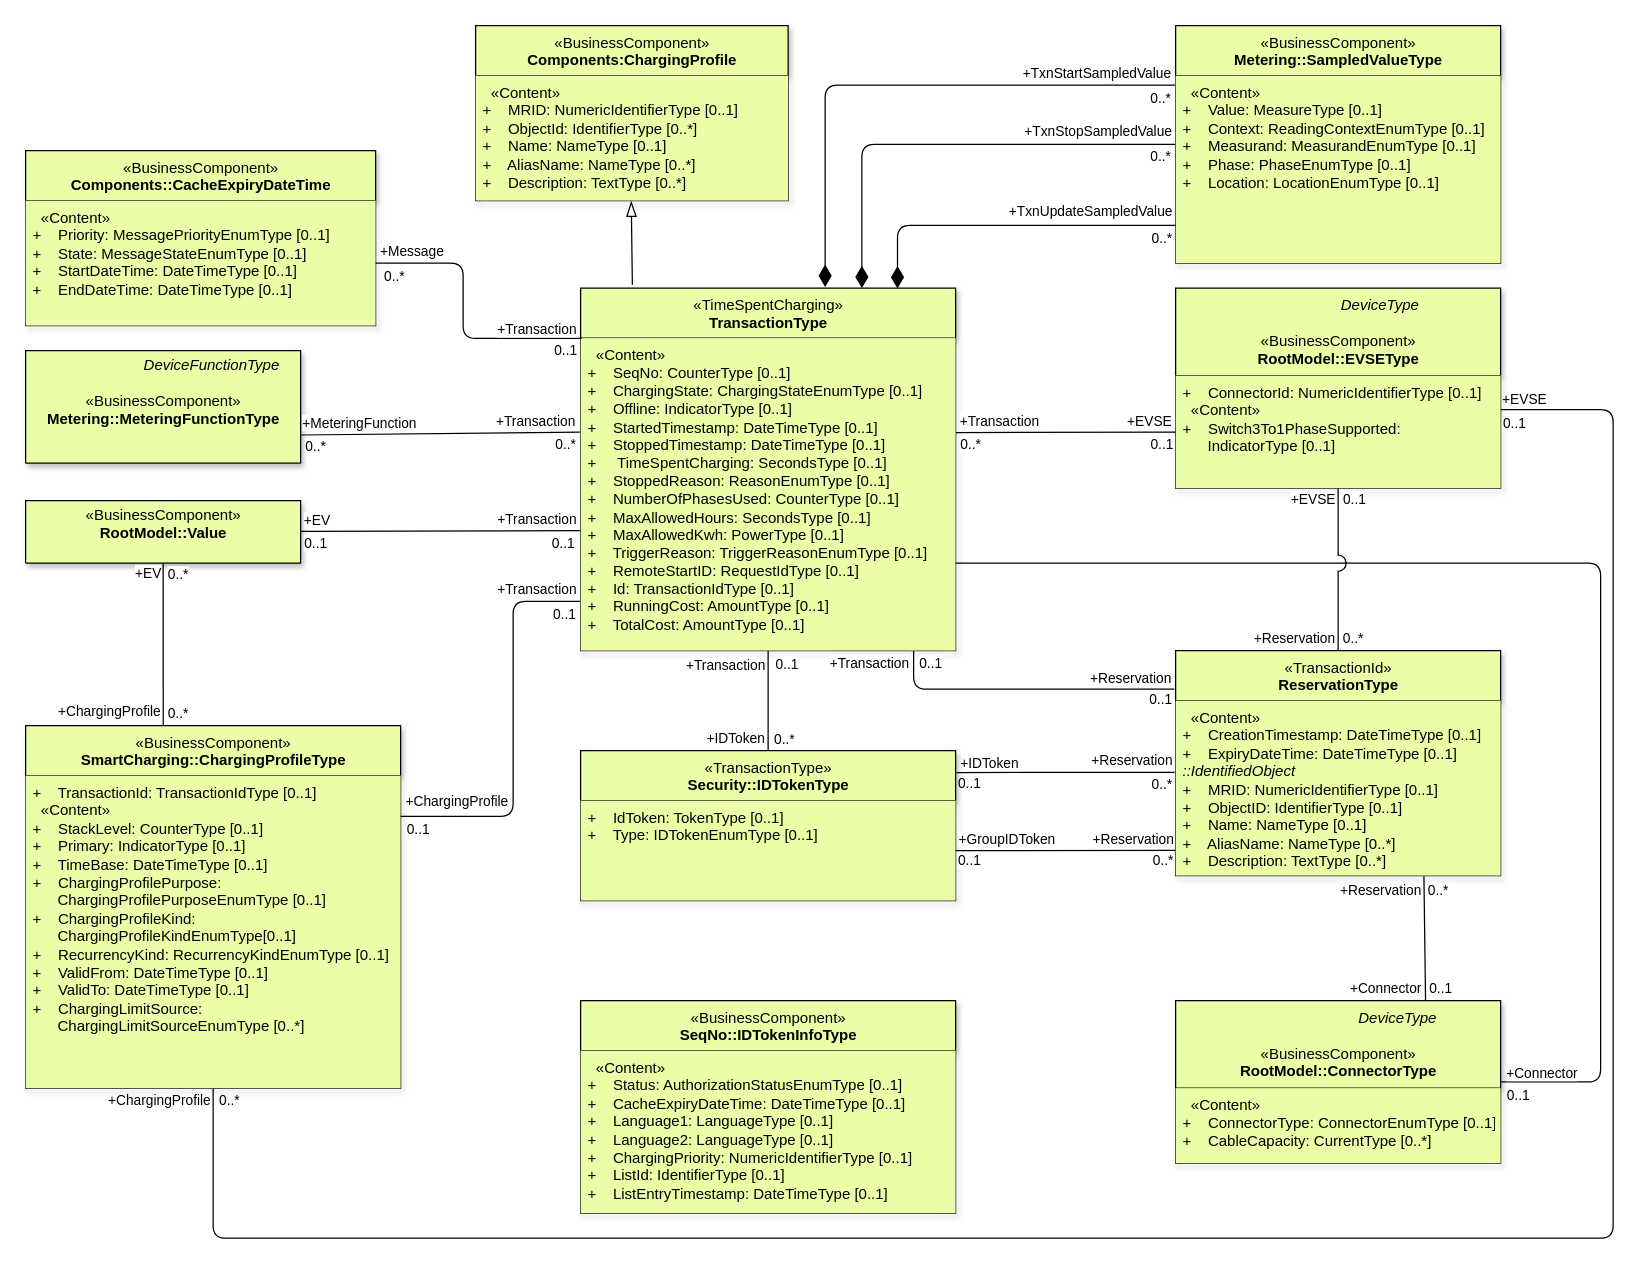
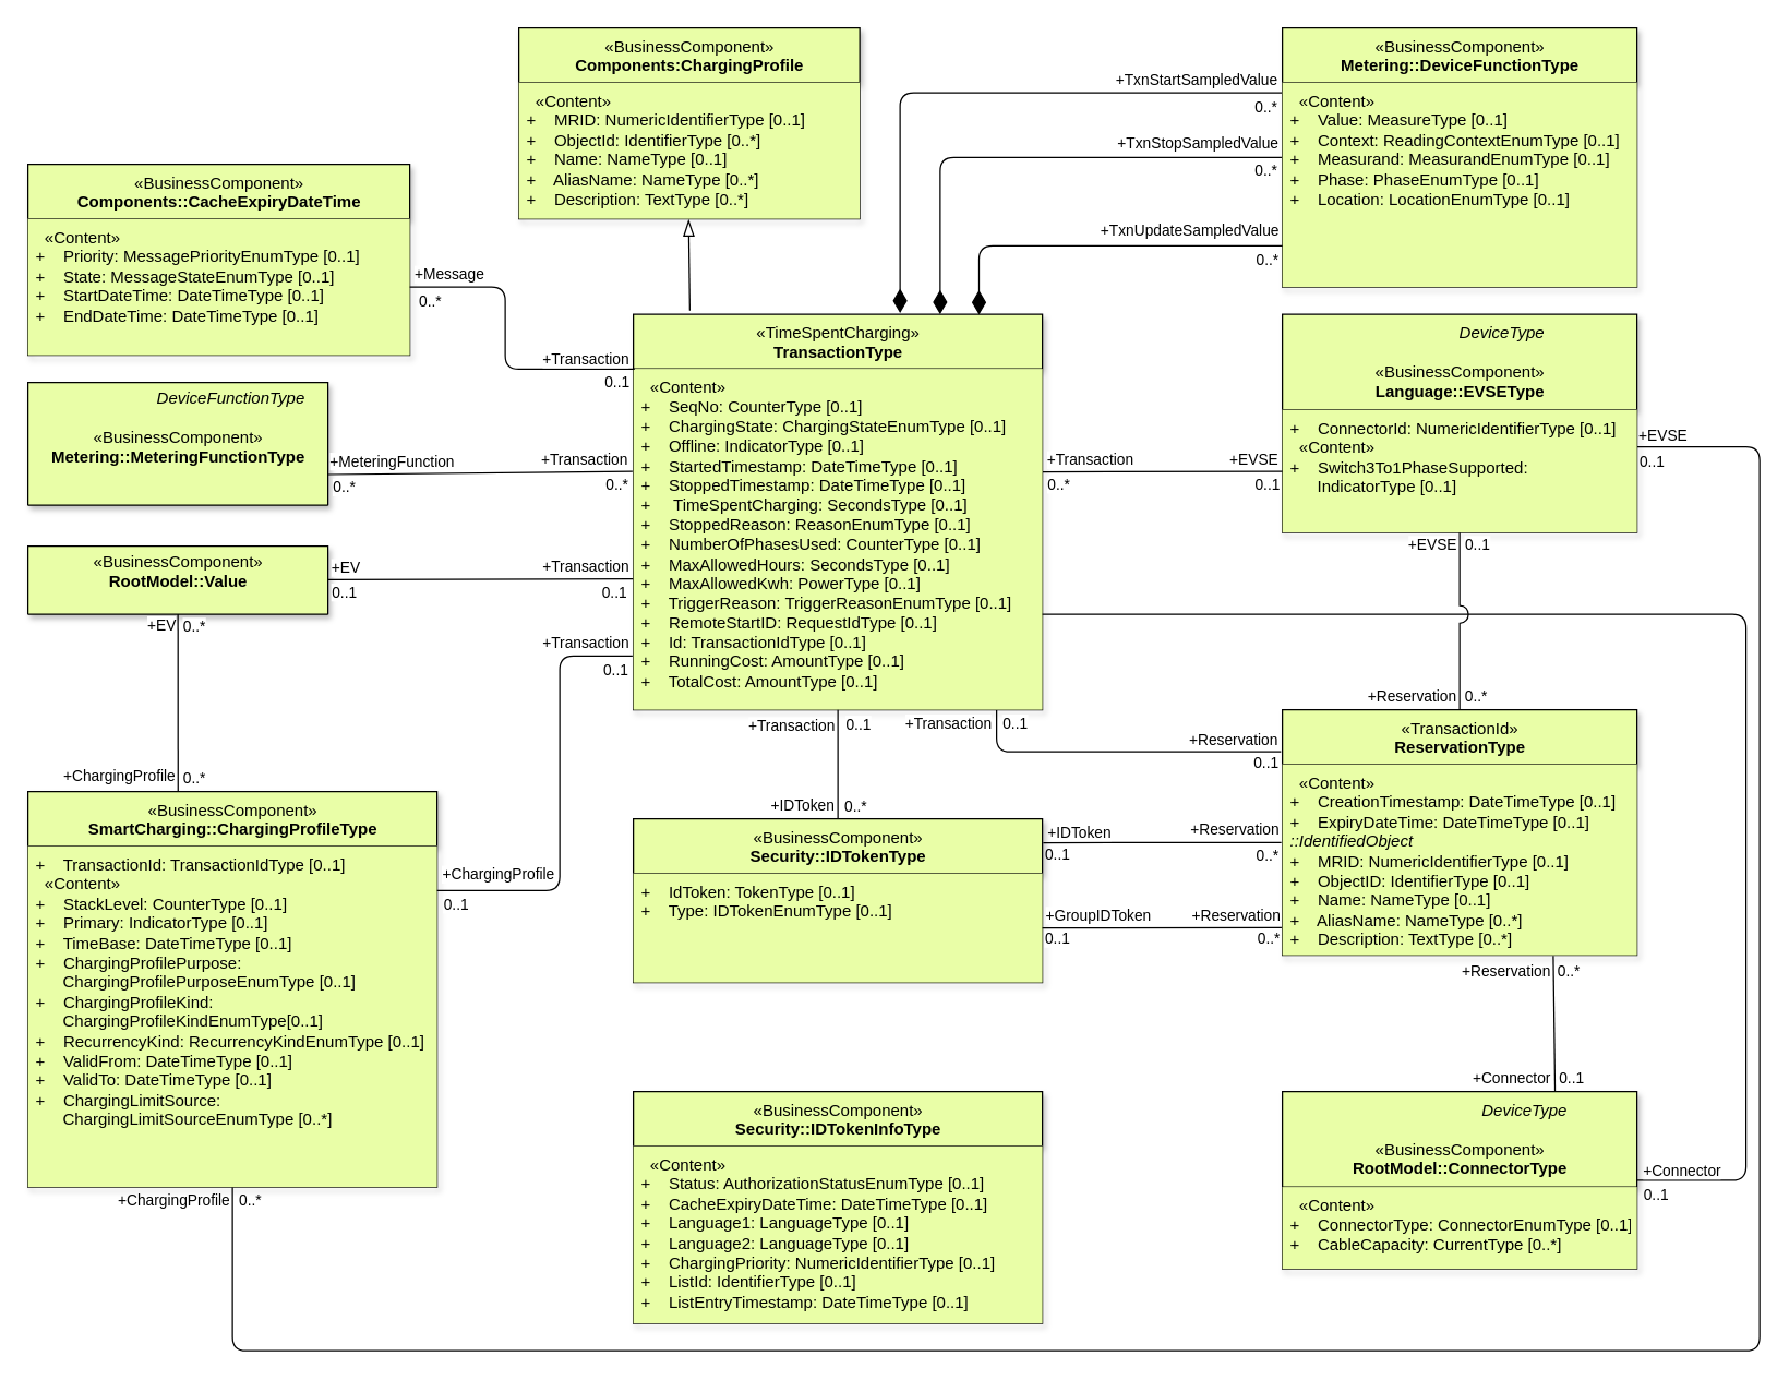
- <mxCell id="63" value="&lt;font style=&quot;font-size: 12px;&quot;&gt;&lt;span style=&quot;background-color: initial; font-size: 12px;&quot;&gt;«BusinessComponent»&lt;br style=&quot;font-size: 12px;&quot;&gt;&lt;/span&gt;&lt;b style=&quot;font-size: 12px;&quot;&gt;Metering::SampledValueType&lt;/b&gt;&lt;/font&gt;" style="swimlane;fontStyle=0;align=center;verticalAlign=top;childLayout=stackLayout;horizontal=1;startSize=40;horizontalStack=0;resizeParent=1;resizeParentMax=0;resizeLast=0;collapsible=0;marginBottom=0;html=1;fillColor=#e9fea7;shadow=1;fontSize=12;" vertex="1" parent="1"><mxGeometry x="940" y="20" width="260" height="190" as="geometry" /></mxCell>
+ <mxCell id="63" value="&lt;font style=&quot;font-size: 12px;&quot;&gt;&lt;span style=&quot;background-color: initial; font-size: 12px;&quot;&gt;«BusinessComponent»&lt;br style=&quot;font-size: 12px;&quot;&gt;&lt;/span&gt;&lt;b style=&quot;font-size: 12px;&quot;&gt;Metering::DeviceFunctionType&lt;/b&gt;&lt;/font&gt;" style="swimlane;fontStyle=0;align=center;verticalAlign=top;childLayout=stackLayout;horizontal=1;startSize=40;horizontalStack=0;resizeParent=1;resizeParentMax=0;resizeLast=0;collapsible=0;marginBottom=0;html=1;fillColor=#e9fea7;shadow=1;fontSize=12;" vertex="1" parent="1"><mxGeometry x="940" y="20" width="260" height="190" as="geometry" /></mxCell>
- <mxCell id="68" value="&lt;div style=&quot;text-align: right; line-height: 14.4px;&quot;&gt;&lt;span style=&quot;background-color: initial;&quot;&gt;&lt;i&gt;DeviceType&lt;/i&gt;&lt;/span&gt;&lt;/div&gt;&lt;div style=&quot;line-height: 14.4px;&quot;&gt;&lt;span style=&quot;background-color: initial; text-align: right;&quot;&gt;&lt;br&gt;&lt;/span&gt;&lt;/div&gt;«&lt;span style=&quot;background-color: initial;&quot;&gt;BusinessComponent&lt;/span&gt;»&lt;br&gt;&lt;b&gt;&lt;div style=&quot;line-height: 14.4px;&quot;&gt;&lt;b style=&quot;background-color: initial;&quot;&gt;RootModel::EVSEType&lt;/b&gt;&lt;/div&gt;&lt;/b&gt;" style="swimlane;fontStyle=0;align=center;verticalAlign=top;childLayout=stackLayout;horizontal=1;startSize=70;horizontalStack=0;resizeParent=1;resizeParentMax=0;resizeLast=0;collapsible=0;marginBottom=0;html=1;fillColor=#e9fea7;shadow=1;fontSize=12;" vertex="1" parent="1"><mxGeometry x="940" y="230" width="260" height="160" as="geometry" /></mxCell>
+ <mxCell id="68" value="&lt;div style=&quot;text-align: right; line-height: 14.4px;&quot;&gt;&lt;span style=&quot;background-color: initial;&quot;&gt;&lt;i&gt;DeviceType&lt;/i&gt;&lt;/span&gt;&lt;/div&gt;&lt;div style=&quot;line-height: 14.4px;&quot;&gt;&lt;span style=&quot;background-color: initial; text-align: right;&quot;&gt;&lt;br&gt;&lt;/span&gt;&lt;/div&gt;«&lt;span style=&quot;background-color: initial;&quot;&gt;BusinessComponent&lt;/span&gt;»&lt;br&gt;&lt;b&gt;&lt;div style=&quot;line-height: 14.4px;&quot;&gt;&lt;b style=&quot;background-color: initial;&quot;&gt;Language::EVSEType&lt;/b&gt;&lt;/div&gt;&lt;/b&gt;" style="swimlane;fontStyle=0;align=center;verticalAlign=top;childLayout=stackLayout;horizontal=1;startSize=70;horizontalStack=0;resizeParent=1;resizeParentMax=0;resizeLast=0;collapsible=0;marginBottom=0;html=1;fillColor=#e9fea7;shadow=1;fontSize=12;" vertex="1" parent="1"><mxGeometry x="940" y="230" width="260" height="160" as="geometry" /></mxCell>
- <mxCell id="48" value="&lt;font style=&quot;font-size: 12px;&quot;&gt;&lt;span style=&quot;background-color: initial; font-size: 12px;&quot;&gt;«TransactionType»&lt;br style=&quot;font-size: 12px;&quot;&gt;&lt;/span&gt;&lt;b style=&quot;font-size: 12px;&quot;&gt;Security::IDTokenType&lt;/b&gt;&lt;/font&gt;" style="swimlane;fontStyle=0;align=center;verticalAlign=top;childLayout=stackLayout;horizontal=1;startSize=40;horizontalStack=0;resizeParent=1;resizeParentMax=0;resizeLast=0;collapsible=0;marginBottom=0;html=1;fillColor=#e9fea7;shadow=1;fontSize=12;" vertex="1" parent="1"><mxGeometry x="464" y="600" width="300" height="120" as="geometry" /></mxCell>
+ <mxCell id="48" value="&lt;font style=&quot;font-size: 12px;&quot;&gt;&lt;span style=&quot;background-color: initial; font-size: 12px;&quot;&gt;«BusinessComponent»&lt;br style=&quot;font-size: 12px;&quot;&gt;&lt;/span&gt;&lt;b style=&quot;font-size: 12px;&quot;&gt;Security::IDTokenType&lt;/b&gt;&lt;/font&gt;" style="swimlane;fontStyle=0;align=center;verticalAlign=top;childLayout=stackLayout;horizontal=1;startSize=40;horizontalStack=0;resizeParent=1;resizeParentMax=0;resizeLast=0;collapsible=0;marginBottom=0;html=1;fillColor=#e9fea7;shadow=1;fontSize=12;" vertex="1" parent="1"><mxGeometry x="464" y="600" width="300" height="120" as="geometry" /></mxCell>
- <mxCell id="50" value="&lt;font style=&quot;font-size: 12px;&quot;&gt;&lt;span style=&quot;background-color: initial; font-size: 12px;&quot;&gt;«BusinessComponent»&lt;br style=&quot;font-size: 12px;&quot;&gt;&lt;/span&gt;&lt;b style=&quot;font-size: 12px;&quot;&gt;SeqNo::IDTokenInfoType&lt;/b&gt;&lt;/font&gt;" style="swimlane;fontStyle=0;align=center;verticalAlign=top;childLayout=stackLayout;horizontal=1;startSize=40;horizontalStack=0;resizeParent=1;resizeParentMax=0;resizeLast=0;collapsible=0;marginBottom=0;html=1;fillColor=#e9fea7;shadow=1;fontSize=12;" vertex="1" parent="1"><mxGeometry x="464" y="800" width="300" height="170" as="geometry" /></mxCell>
+ <mxCell id="50" value="&lt;font style=&quot;font-size: 12px;&quot;&gt;&lt;span style=&quot;background-color: initial; font-size: 12px;&quot;&gt;«BusinessComponent»&lt;br style=&quot;font-size: 12px;&quot;&gt;&lt;/span&gt;&lt;b style=&quot;font-size: 12px;&quot;&gt;Security::IDTokenInfoType&lt;/b&gt;&lt;/font&gt;" style="swimlane;fontStyle=0;align=center;verticalAlign=top;childLayout=stackLayout;horizontal=1;startSize=40;horizontalStack=0;resizeParent=1;resizeParentMax=0;resizeLast=0;collapsible=0;marginBottom=0;html=1;fillColor=#e9fea7;shadow=1;fontSize=12;" vertex="1" parent="1"><mxGeometry x="464" y="800" width="300" height="170" as="geometry" /></mxCell>
